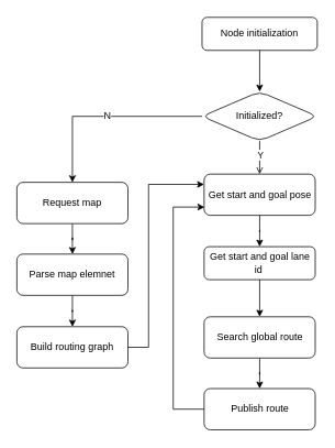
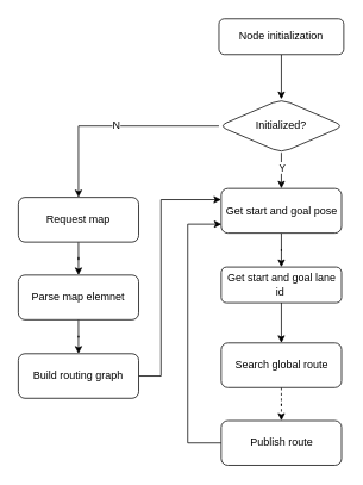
- <mxCell id="20" value="" style="edgeStyle=orthogonalEdgeStyle;rounded=0;orthogonalLoop=1;jettySize=auto;html=1;fontSize=12;endArrow=open;" parent="1" source="22" target="11" edge="1"><mxGeometry relative="1" as="geometry" /></mxCell>
+ <mxCell id="20" value="" style="edgeStyle=orthogonalEdgeStyle;rounded=0;orthogonalLoop=1;jettySize=auto;html=1;fontSize=12;" parent="1" source="22" target="11" edge="1"><mxGeometry relative="1" as="geometry" /></mxCell>
- <mxCell id="14" value="" style="edgeStyle=orthogonalEdgeStyle;rounded=0;orthogonalLoop=1;jettySize=auto;html=1;" parent="1" source="15" target="17" edge="1"><mxGeometry relative="1" as="geometry" /></mxCell>
+ <mxCell id="14" value="" style="edgeStyle=orthogonalEdgeStyle;rounded=0;orthogonalLoop=1;jettySize=auto;html=1;dashed=1;" parent="1" source="15" target="17" edge="1"><mxGeometry relative="1" as="geometry" /></mxCell>
